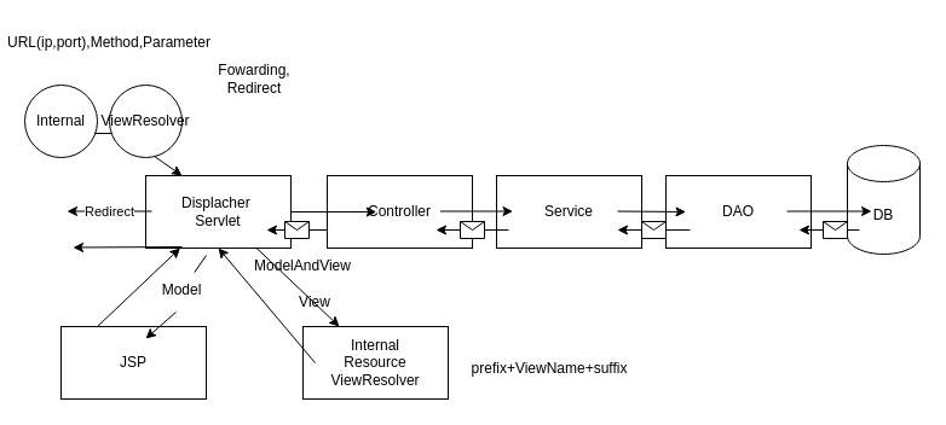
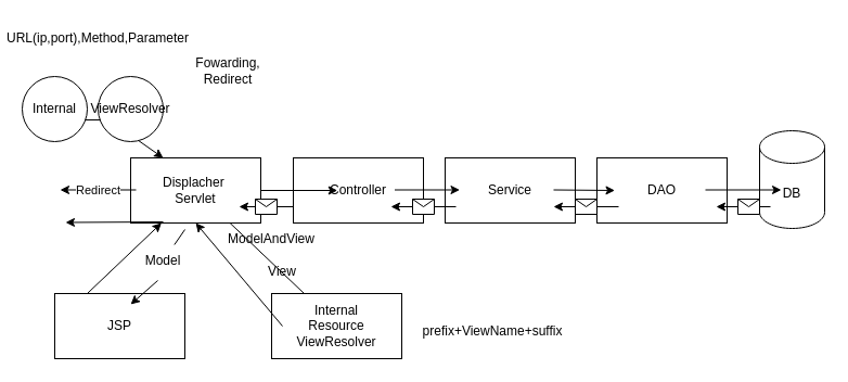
- <mxCell id="22" value="" style="endArrow=classic;html=1;rounded=0;entryX=0.25;entryY=0;entryDx=0;entryDy=0;" edge="1" parent="1" source="7" target="8"><mxGeometry width="50" height="50" relative="1" as="geometry"><mxPoint x="180" y="255" as="sourcePoint" /><mxPoint x="180" y="275.711" as="targetPoint" /></mxGeometry></mxCell>
+ <mxCell id="22" value="" style="endArrow=none;html=1;rounded=0;entryX=0.25;entryY=0;entryDx=0;entryDy=0;" edge="1" parent="1" source="7" target="8"><mxGeometry width="50" height="50" relative="1" as="geometry"><mxPoint x="180" y="255" as="sourcePoint" /><mxPoint x="180" y="275.711" as="targetPoint" /></mxGeometry></mxCell>
